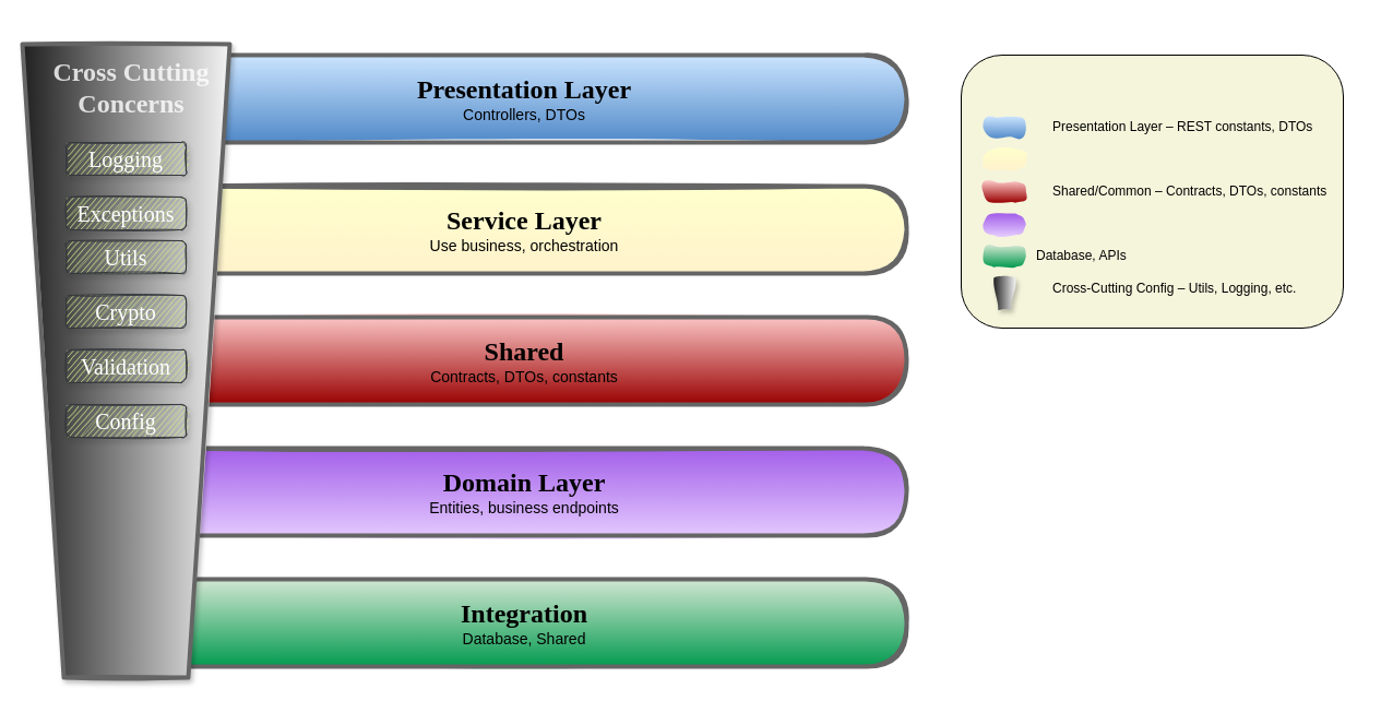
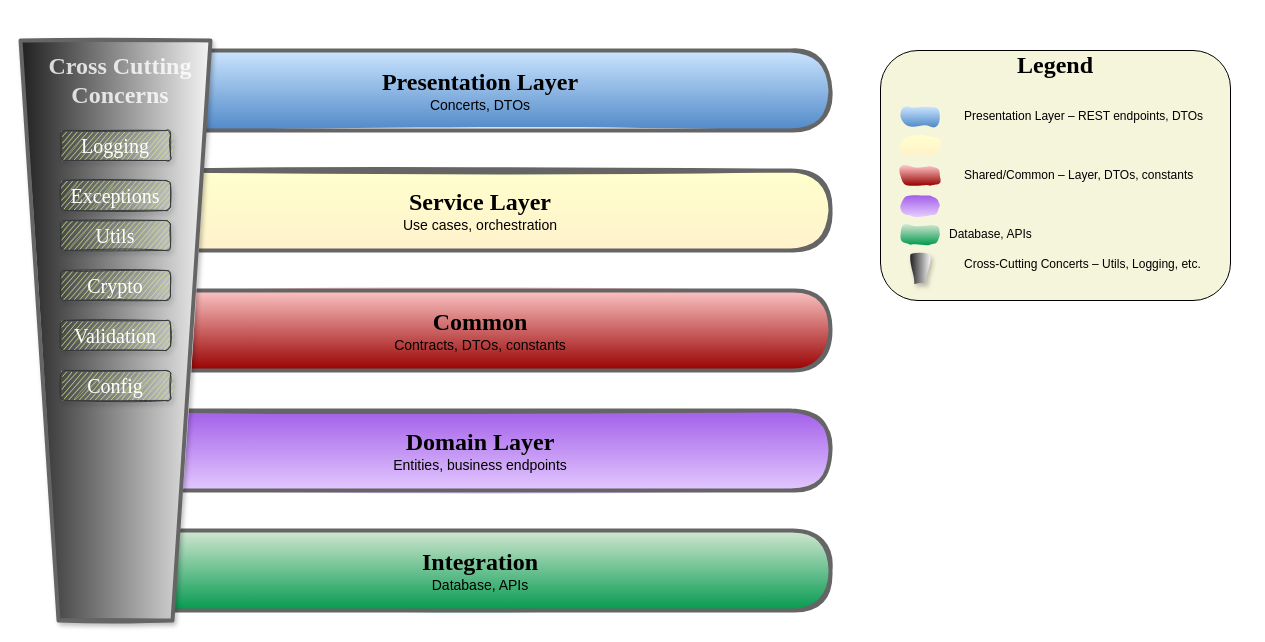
+ <mxCell id="26" value="&lt;font face=&quot;Architects Daughter&quot;&gt;&lt;span style=&quot;font-size: 24px;&quot;&gt;&lt;b&gt;Legend&lt;/b&gt;&lt;/span&gt;&lt;/font&gt;" style="text;strokeColor=none;fillColor=none;html=1;align=center;verticalAlign=middle;whiteSpace=wrap;rounded=0;" parent="1" vertex="1"><mxGeometry x="980" y="50" width="150" height="30" as="geometry" /></mxCell>
- <mxCell id="3" value="&lt;b&gt;&lt;font style=&quot;font-size: 24px;&quot; data-font-src=&quot;https://fonts.googleapis.com/css?family=Architects+Daughter&quot; face=&quot;Architects Daughter&quot;&gt;Presentation Layer&lt;/font&gt;&lt;/b&gt;&lt;br&gt;&lt;span style=&quot;font-weight: normal;&quot;&gt;Controllers, DTOs&lt;/span&gt;" style="rounded=1;whiteSpace=wrap;html=1;fillColor=#CCE5FF;strokeColor=#656565;fontSize=14;fontStyle=1;strokeWidth=3.937;sketch=1;curveFitting=1;jiggle=1;gradientColor=#5089C8;arcSize=50;" parent="1" vertex="1"><mxGeometry x="130" y="50" width="700" height="80" as="geometry" /></mxCell>
+ <mxCell id="3" value="&lt;b&gt;&lt;font style=&quot;font-size: 24px;&quot; data-font-src=&quot;https://fonts.googleapis.com/css?family=Architects+Daughter&quot; face=&quot;Architects Daughter&quot;&gt;Presentation Layer&lt;/font&gt;&lt;/b&gt;&lt;br&gt;&lt;span style=&quot;font-weight: normal;&quot;&gt;Concerts, DTOs&lt;/span&gt;" style="rounded=1;whiteSpace=wrap;html=1;fillColor=#CCE5FF;strokeColor=#656565;fontSize=14;fontStyle=1;strokeWidth=3.937;sketch=1;curveFitting=1;jiggle=1;gradientColor=#5089C8;arcSize=50;" parent="1" vertex="1"><mxGeometry x="130" y="50" width="700" height="80" as="geometry" /></mxCell>
- <mxCell id="22" value="&lt;span style=&quot;font-family: Helvetica;&quot;&gt;Presentation Layer – REST constants, DTOs&lt;/span&gt;" style="text;strokeColor=none;fillColor=none;html=1;align=left;verticalAlign=middle;whiteSpace=wrap;rounded=0;fontFamily=Tahoma;" parent="1" vertex="1"><mxGeometry x="962.05" y="106.42" width="280" height="19.68" as="geometry" /></mxCell>
+ <mxCell id="22" value="&lt;span style=&quot;font-family: Helvetica;&quot;&gt;Presentation Layer – REST endpoints, DTOs&lt;/span&gt;" style="text;strokeColor=none;fillColor=none;html=1;align=left;verticalAlign=middle;whiteSpace=wrap;rounded=0;fontFamily=Tahoma;" parent="1" vertex="1"><mxGeometry x="962.05" y="106.42" width="280" height="19.68" as="geometry" /></mxCell>
- <mxCell id="23" value="&lt;span style=&quot;font-family: Helvetica;&quot;&gt;Shared/Common – Contracts, DTOs, constants&lt;/span&gt;" style="text;strokeColor=none;fillColor=none;html=1;align=left;verticalAlign=middle;whiteSpace=wrap;rounded=0;fontFamily=Tahoma;" parent="1" vertex="1"><mxGeometry x="962.05" y="165.47" width="270" height="19.69" as="geometry" /></mxCell>
+ <mxCell id="23" value="&lt;span style=&quot;font-family: Helvetica;&quot;&gt;Shared/Common – Layer, DTOs, constants&lt;/span&gt;" style="text;strokeColor=none;fillColor=none;html=1;align=left;verticalAlign=middle;whiteSpace=wrap;rounded=0;fontFamily=Tahoma;" parent="1" vertex="1"><mxGeometry x="962.05" y="165.47" width="270" height="19.69" as="geometry" /></mxCell>
- <mxCell id="4" value="&lt;b&gt;&lt;font style=&quot;font-size: 24px;&quot; data-font-src=&quot;https://fonts.googleapis.com/css?family=Architects+Daughter&quot; face=&quot;Architects Daughter&quot;&gt;Service Layer&lt;/font&gt;&lt;/b&gt;&lt;br&gt;&lt;span style=&quot;font-weight: normal;&quot;&gt;Use business, orchestration&lt;/span&gt;" style="rounded=1;whiteSpace=wrap;html=1;fillColor=#FFFFCC;strokeColor=#656565;fontSize=14;fontStyle=1;strokeWidth=3.937;sketch=1;curveFitting=1;jiggle=1;gradientColor=#FFF2CC;arcSize=50;" parent="1" vertex="1"><mxGeometry x="130" y="170" width="700" height="80" as="geometry" /></mxCell>
+ <mxCell id="4" value="&lt;b&gt;&lt;font style=&quot;font-size: 24px;&quot; data-font-src=&quot;https://fonts.googleapis.com/css?family=Architects+Daughter&quot; face=&quot;Architects Daughter&quot;&gt;Service Layer&lt;/font&gt;&lt;/b&gt;&lt;br&gt;&lt;span style=&quot;font-weight: normal;&quot;&gt;Use cases, orchestration&lt;/span&gt;" style="rounded=1;whiteSpace=wrap;html=1;fillColor=#FFFFCC;strokeColor=#656565;fontSize=14;fontStyle=1;strokeWidth=3.937;sketch=1;curveFitting=1;jiggle=1;gradientColor=#FFF2CC;arcSize=50;" parent="1" vertex="1"><mxGeometry x="130" y="170" width="700" height="80" as="geometry" /></mxCell>
- <mxCell id="25" value="&lt;span style=&quot;font-family: Helvetica;&quot;&gt;Cross-Cutting Config – Utils, Logging, etc.&lt;/span&gt;" style="text;strokeColor=none;fillColor=none;html=1;align=left;verticalAlign=middle;whiteSpace=wrap;rounded=0;fontFamily=Tahoma;" parent="1" vertex="1"><mxGeometry x="962.05" y="254.06" width="270" height="19.69" as="geometry" /></mxCell>
+ <mxCell id="25" value="&lt;span style=&quot;font-family: Helvetica;&quot;&gt;Cross-Cutting Concerts – Utils, Logging, etc.&lt;/span&gt;" style="text;strokeColor=none;fillColor=none;html=1;align=left;verticalAlign=middle;whiteSpace=wrap;rounded=0;fontFamily=Tahoma;" parent="1" vertex="1"><mxGeometry x="962.05" y="254.06" width="270" height="19.69" as="geometry" /></mxCell>
- <mxCell id="5" value="&lt;b&gt;&lt;font style=&quot;font-size: 24px;&quot; data-font-src=&quot;https://fonts.googleapis.com/css?family=Architects+Daughter&quot; face=&quot;Architects Daughter&quot;&gt;Shared&lt;/font&gt;&lt;/b&gt;&lt;br&gt;&lt;span style=&quot;font-weight: normal;&quot;&gt;Contracts, DTOs, constants&lt;/span&gt;" style="rounded=1;whiteSpace=wrap;html=1;fillColor=#FFCCCC;strokeColor=#656565;fontSize=14;fontStyle=1;strokeWidth=3.937;sketch=1;curveFitting=1;jiggle=1;gradientColor=#990000;arcSize=50;" parent="1" vertex="1"><mxGeometry x="130" y="290" width="700" height="80" as="geometry" /></mxCell>
+ <mxCell id="5" value="&lt;b&gt;&lt;font style=&quot;font-size: 24px;&quot; data-font-src=&quot;https://fonts.googleapis.com/css?family=Architects+Daughter&quot; face=&quot;Architects Daughter&quot;&gt;Common&lt;/font&gt;&lt;/b&gt;&lt;br&gt;&lt;span style=&quot;font-weight: normal;&quot;&gt;Contracts, DTOs, constants&lt;/span&gt;" style="rounded=1;whiteSpace=wrap;html=1;fillColor=#FFCCCC;strokeColor=#656565;fontSize=14;fontStyle=1;strokeWidth=3.937;sketch=1;curveFitting=1;jiggle=1;gradientColor=#990000;arcSize=50;" parent="1" vertex="1"><mxGeometry x="130" y="290" width="700" height="80" as="geometry" /></mxCell>
- <mxCell id="2" value="&lt;b&gt;&lt;font style=&quot;font-size: 24px;&quot; data-font-src=&quot;https://fonts.googleapis.com/css?family=Architects+Daughter&quot; face=&quot;Architects Daughter&quot;&gt;Integration&lt;/font&gt;&lt;/b&gt;&lt;br&gt;&lt;span style=&quot;font-weight: normal;&quot;&gt;Database, Shared&lt;/span&gt;" style="rounded=1;whiteSpace=wrap;html=1;fillColor=#d5e8d4;strokeColor=#656565;fontSize=14;fontStyle=1;strokeWidth=3.937;sketch=1;curveFitting=1;jiggle=1;gradientColor=#00994D;arcSize=50;" parent="1" vertex="1"><mxGeometry x="130" y="530" width="700" height="80" as="geometry" /></mxCell>
+ <mxCell id="2" value="&lt;b&gt;&lt;font style=&quot;font-size: 24px;&quot; data-font-src=&quot;https://fonts.googleapis.com/css?family=Architects+Daughter&quot; face=&quot;Architects Daughter&quot;&gt;Integration&lt;/font&gt;&lt;/b&gt;&lt;br&gt;&lt;span style=&quot;font-weight: normal;&quot;&gt;Database, APIs&lt;/span&gt;" style="rounded=1;whiteSpace=wrap;html=1;fillColor=#d5e8d4;strokeColor=#656565;fontSize=14;fontStyle=1;strokeWidth=3.937;sketch=1;curveFitting=1;jiggle=1;gradientColor=#00994D;arcSize=50;" parent="1" vertex="1"><mxGeometry x="130" y="530" width="700" height="80" as="geometry" /></mxCell>
